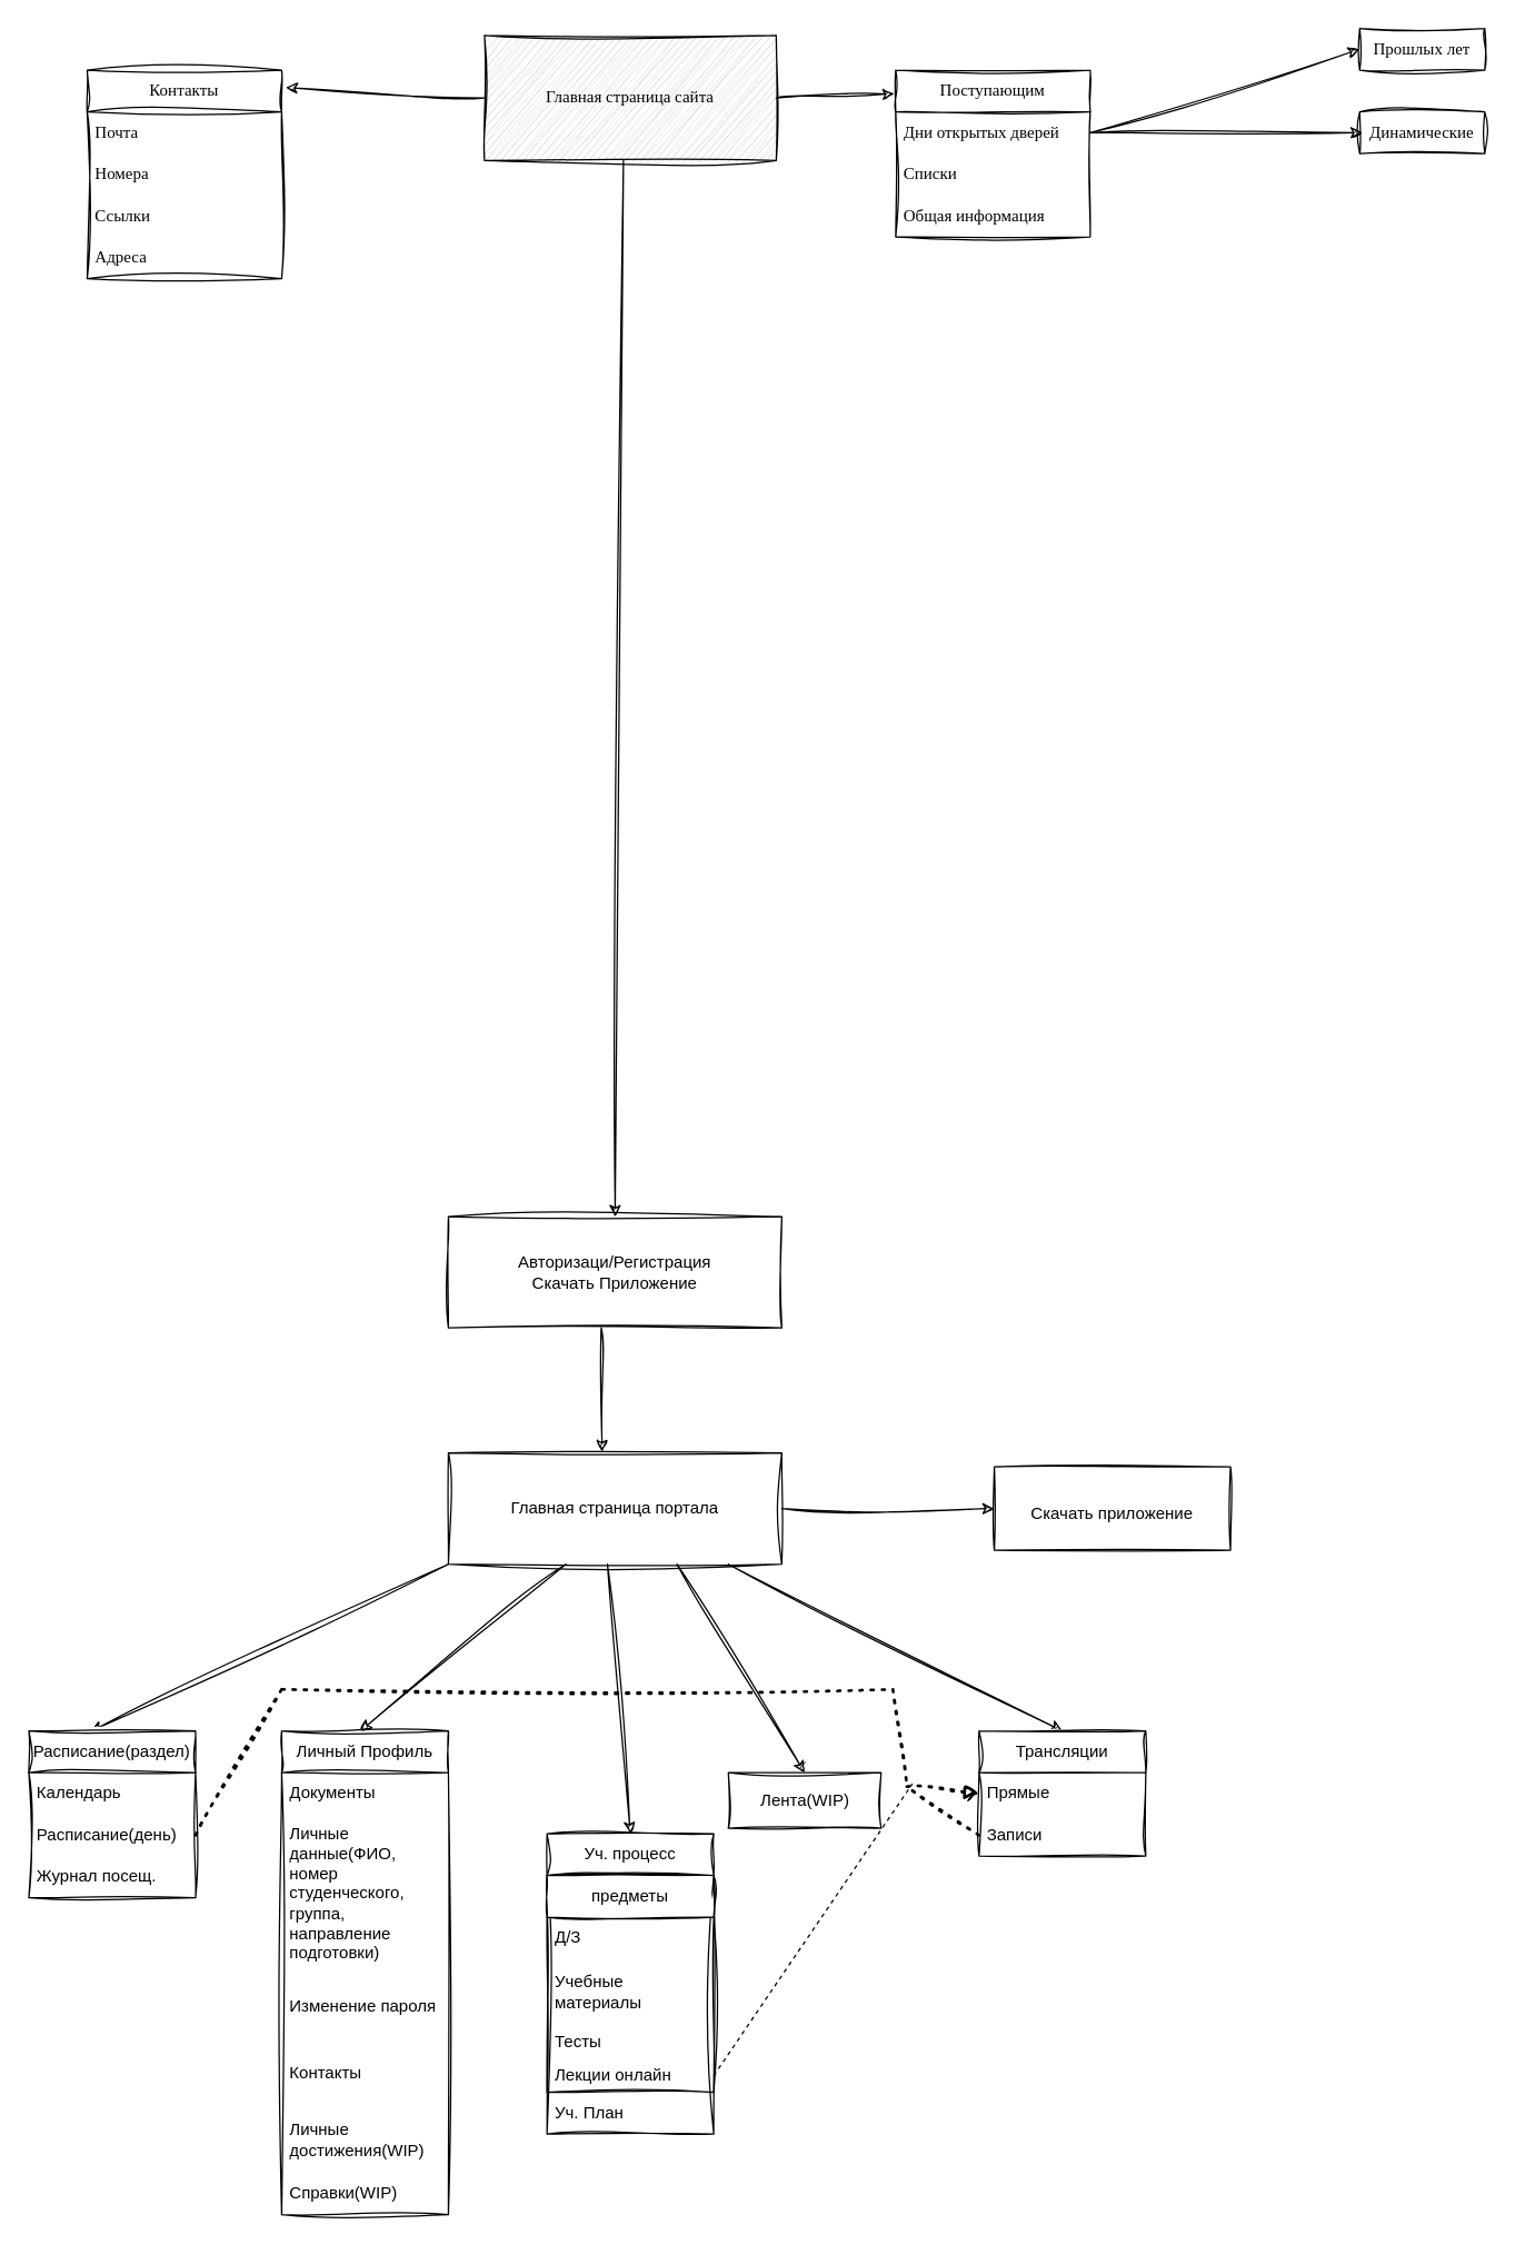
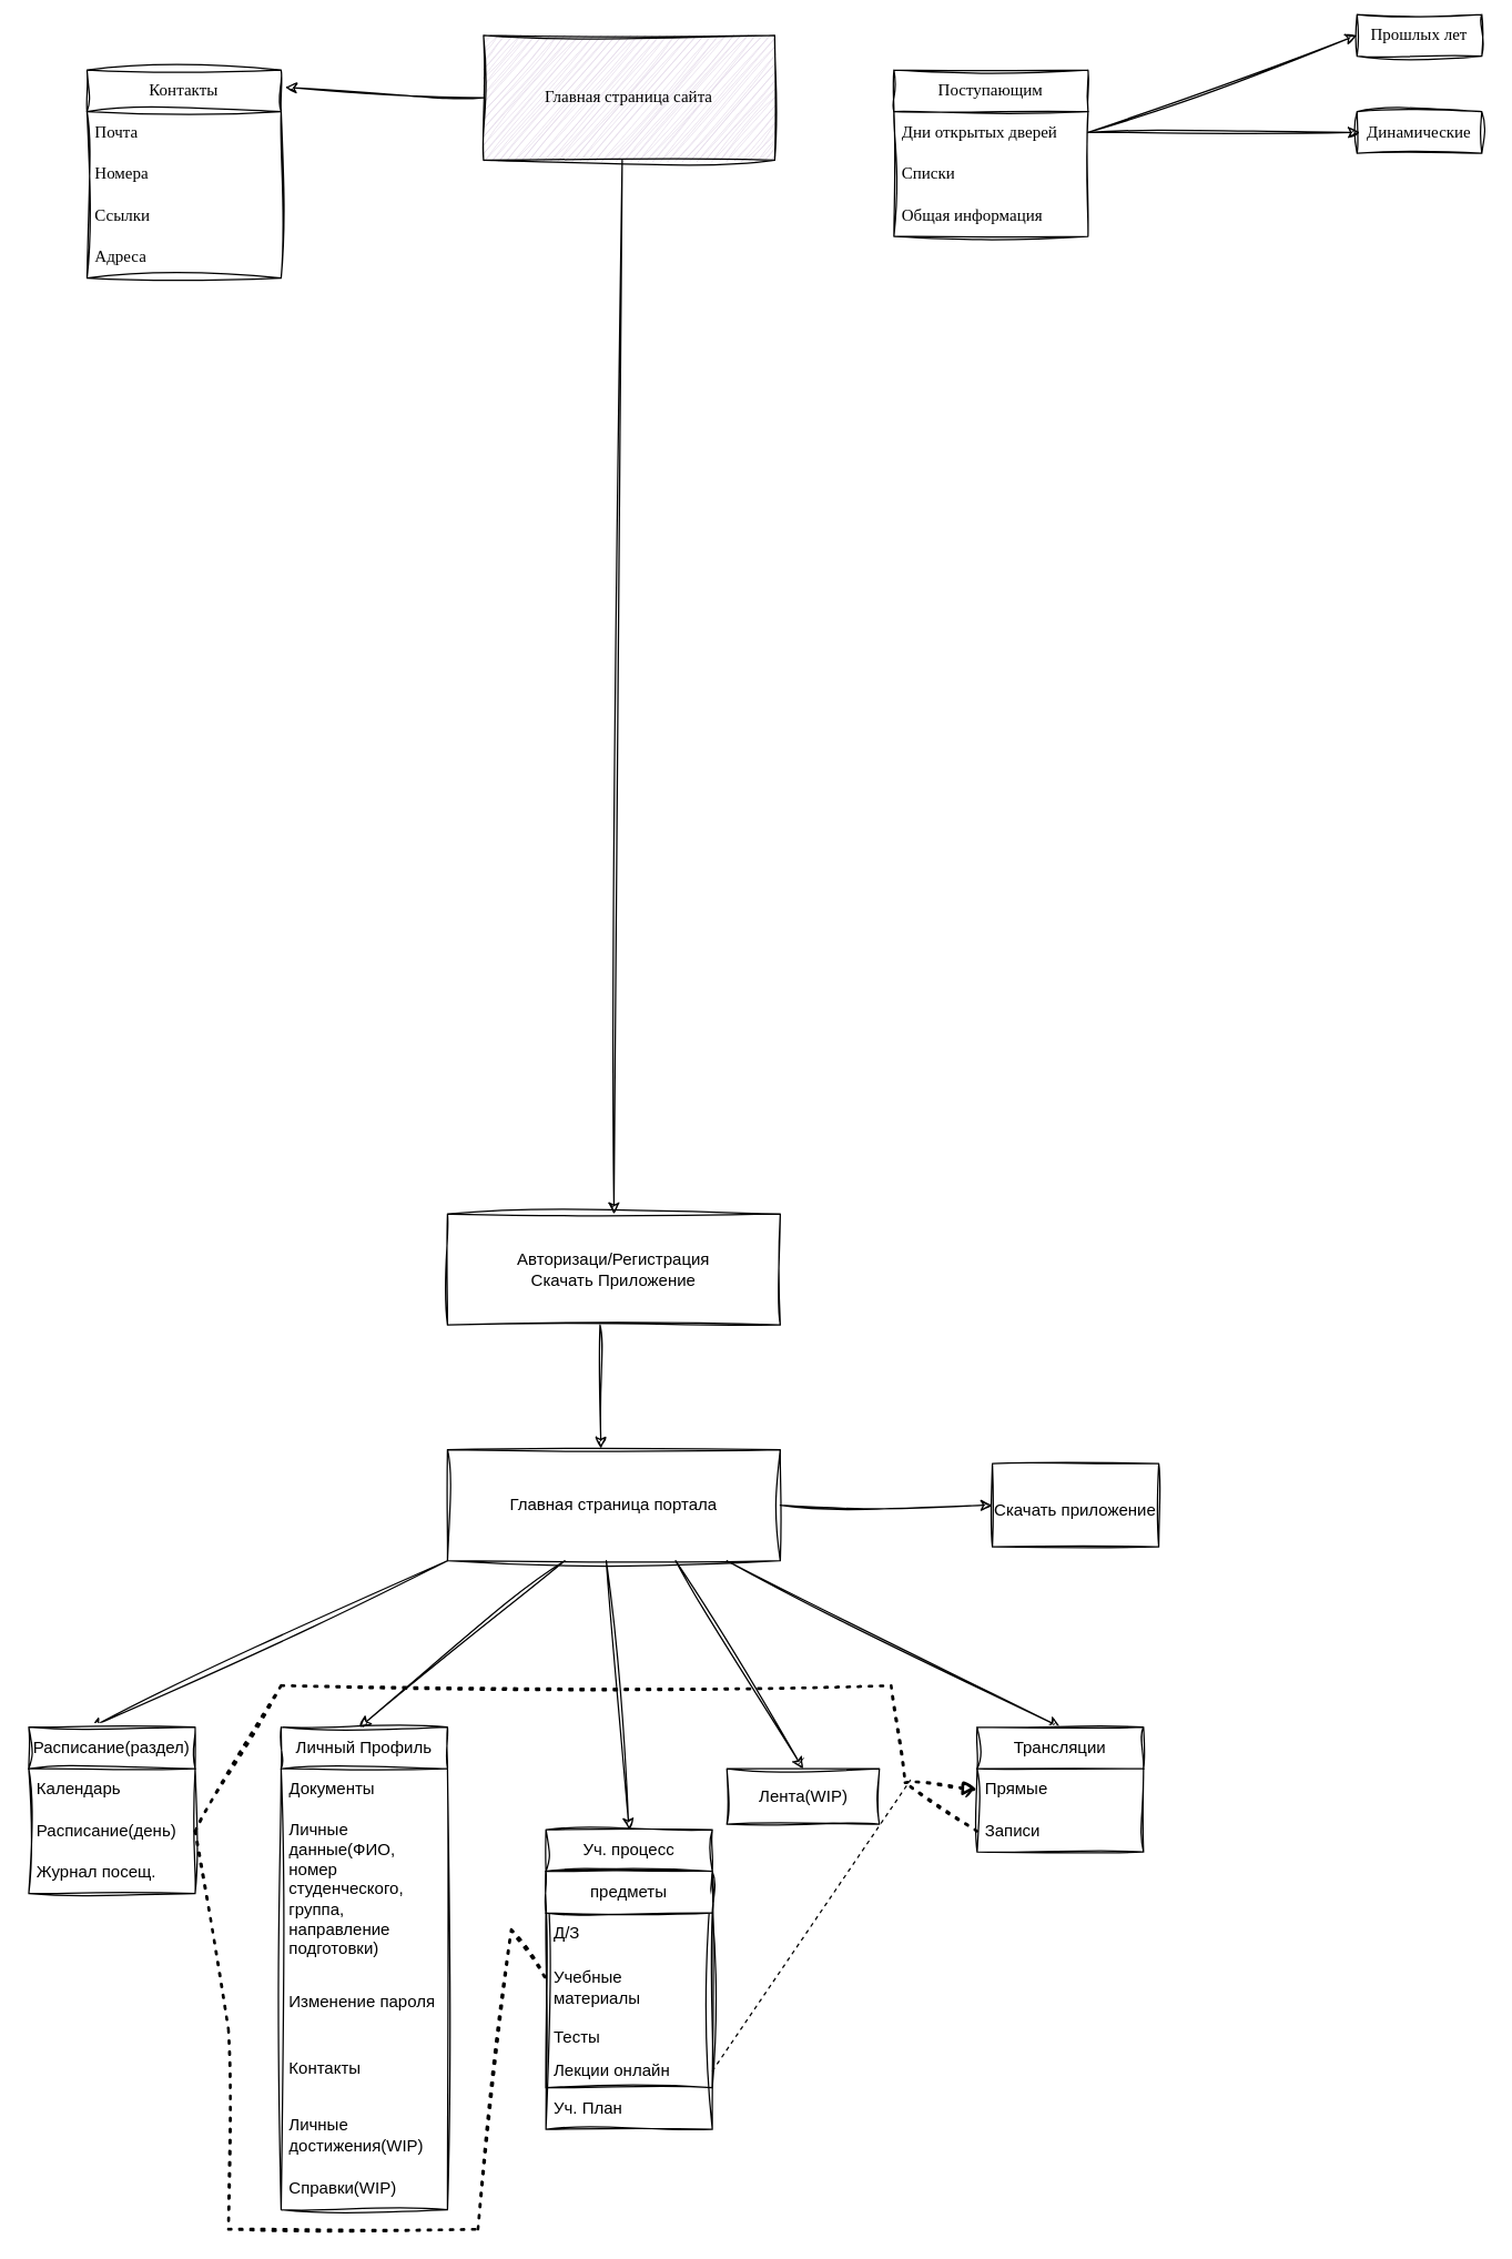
- <mxCell id="49" value="Прошлых лет" style="rounded=0;whiteSpace=wrap;html=1;hachureGap=4;fontFamily=Architects Daughter;fontSource=https%3A%2F%2Ffonts.googleapis.com%2Fcss%3Ffamily%3DArchitects%2BDaughter;sketch=1;curveFitting=1;jiggle=2;" parent="1" vertex="1"><mxGeometry x="978" y="20" width="90" height="30" as="geometry" /></mxCell>
+ <mxCell id="49" value="Прошлых лет" style="rounded=0;whiteSpace=wrap;html=1;hachureGap=4;fontFamily=Architects Daughter;fontSource=https%3A%2F%2Ffonts.googleapis.com%2Fcss%3Ffamily%3DArchitects%2BDaughter;sketch=1;curveFitting=1;jiggle=2;" parent="1" vertex="1"><mxGeometry x="978" y="10" width="90" height="30" as="geometry" /></mxCell>
- <mxCell id="44" value="" style="endArrow=classic;html=1;rounded=0;hachureGap=4;fontFamily=Architects Daughter;fontSource=https%3A%2F%2Ffonts.googleapis.com%2Fcss%3Ffamily%3DArchitects%2BDaughter;entryX=-0.007;entryY=0.142;entryDx=0;entryDy=0;entryPerimeter=0;exitX=1;exitY=0.5;exitDx=0;exitDy=0;sketch=1;curveFitting=1;jiggle=2;" parent="1" source="33" target="40" edge="1"><mxGeometry width="50" height="50" relative="1" as="geometry"><mxPoint x="559.5" y="225" as="sourcePoint" /><mxPoint x="609.5" y="175" as="targetPoint" /></mxGeometry></mxCell>
- <mxCell id="53" value="&lt;font face=&quot;Helvetica&quot; style=&quot;font-size: 12px;&quot;&gt;Скачать приложение&lt;/font&gt;" style="whiteSpace=wrap;html=1;sketch=1;hachureGap=4;jiggle=2;curveFitting=1;fontFamily=Architects Daughter;fontSource=https%3A%2F%2Ffonts.googleapis.com%2Fcss%3Ffamily%3DArchitects%2BDaughter;fontSize=20;strokeWidth=1;fillColor=default;" parent="1" vertex="1"><mxGeometry x="715" y="1055" width="170" height="60" as="geometry" /></mxCell>
+ <mxCell id="53" value="&lt;font face=&quot;Helvetica&quot; style=&quot;font-size: 12px;&quot;&gt;Скачать приложение&lt;/font&gt;" style="whiteSpace=wrap;html=1;sketch=1;hachureGap=4;jiggle=2;curveFitting=1;fontFamily=Architects Daughter;fontSource=https%3A%2F%2Ffonts.googleapis.com%2Fcss%3Ffamily%3DArchitects%2BDaughter;fontSize=20;strokeWidth=1;fillColor=default;" parent="1" vertex="1"><mxGeometry x="715" y="1055" width="120" height="60" as="geometry" /></mxCell>
+ <mxCell id="32" value="" style="endArrow=none;dashed=1;html=1;dashPattern=1 3;strokeWidth=2;rounded=0;sketch=1;curveFitting=1;jiggle=2;exitX=1;exitY=0.5;exitDx=0;exitDy=0;entryX=0;entryY=0.5;entryDx=0;entryDy=0;" parent="1" target="21" edge="1" source="11"><mxGeometry width="50" height="50" relative="1" as="geometry"><mxPoint x="176" y="1295" as="sourcePoint" /><mxPoint x="356" y="1295" as="targetPoint" /><Array as="points"><mxPoint x="164" y="1463" /><mxPoint x="164" y="1607" /><mxPoint x="344" y="1607" /><mxPoint x="368" y="1391" /></Array></mxGeometry></mxCell>
